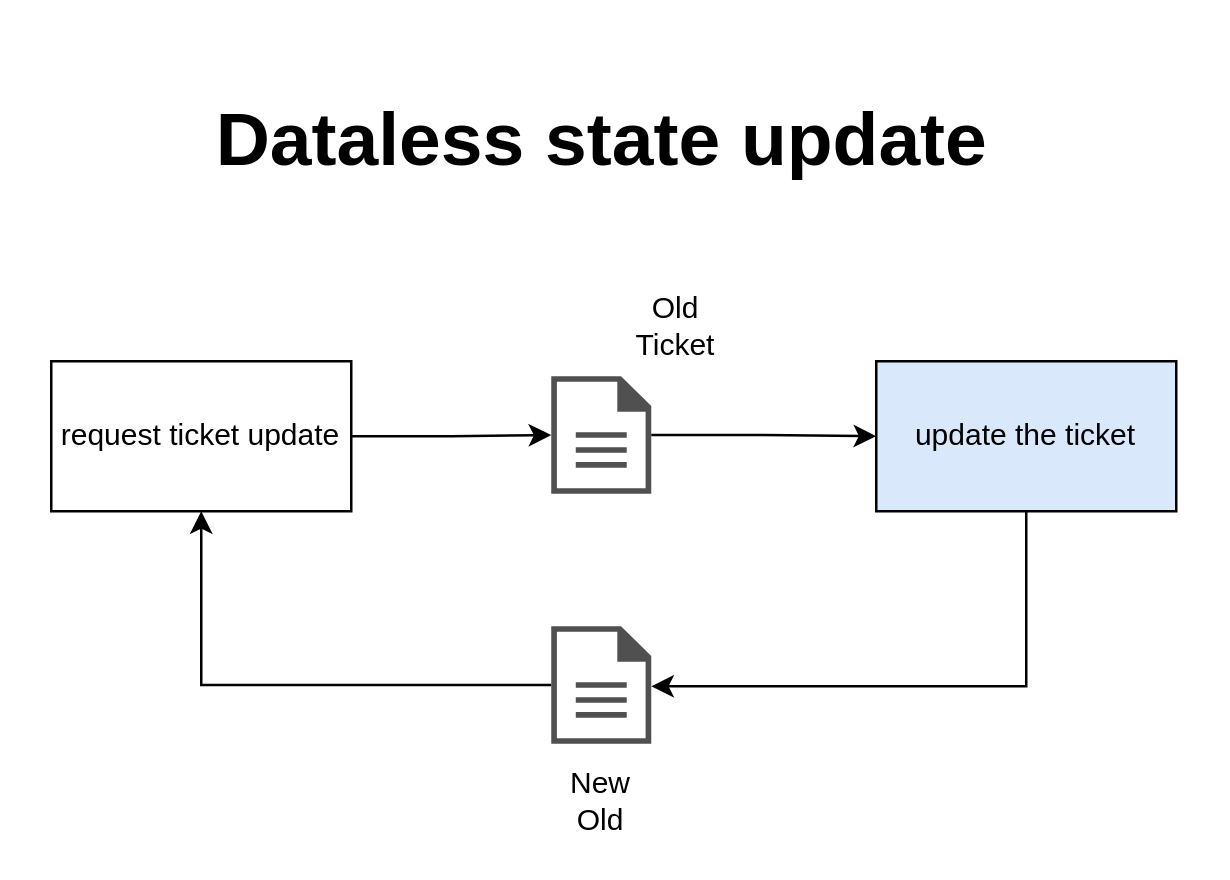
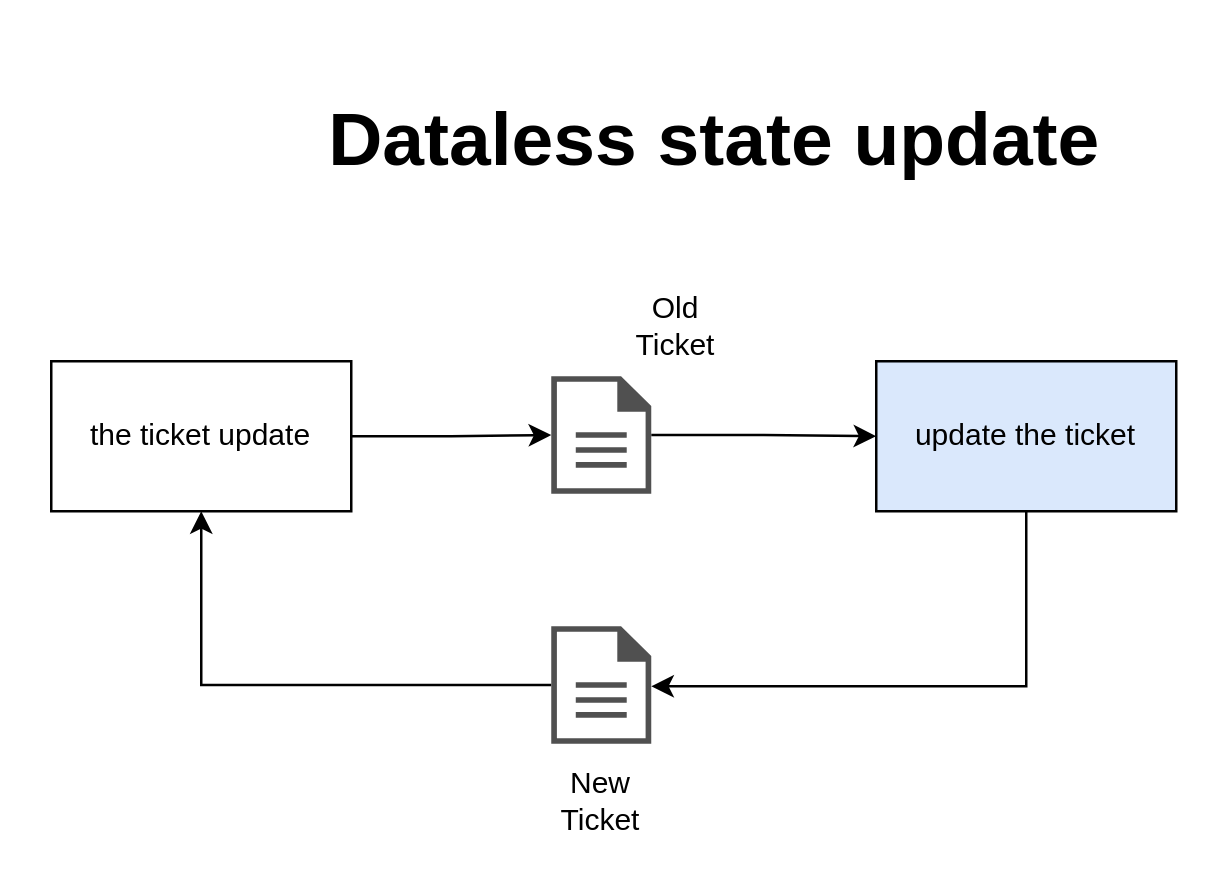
- <mxCell id="12" value="&lt;b&gt;&lt;font style=&quot;font-size: 30px&quot;&gt;Dataless state update&lt;/font&gt;&lt;/b&gt;" style="text;html=1;strokeColor=none;fillColor=none;align=center;verticalAlign=middle;whiteSpace=wrap;rounded=0;" vertex="1" parent="1"><mxGeometry x="62.5" y="20" width="355" height="70" as="geometry" /></mxCell>
+ <mxCell id="12" value="&lt;b&gt;&lt;font style=&quot;font-size: 30px&quot;&gt;Dataless state update&lt;/font&gt;&lt;/b&gt;" style="text;html=1;strokeColor=none;fillColor=none;align=center;verticalAlign=middle;whiteSpace=wrap;rounded=0;" vertex="1" parent="1"><mxGeometry x="107.5" y="20" width="355" height="70" as="geometry" /></mxCell>
- <mxCell id="8" value="request ticket update" style="rounded=0;whiteSpace=wrap;html=1;" vertex="1" parent="1"><mxGeometry x="20" y="144" width="120" height="60" as="geometry" /></mxCell>
+ <mxCell id="8" value="the ticket update" style="rounded=0;whiteSpace=wrap;html=1;" vertex="1" parent="1"><mxGeometry x="20" y="144" width="120" height="60" as="geometry" /></mxCell>
- <mxCell id="11" value="New Old" style="text;html=1;strokeColor=none;fillColor=none;align=center;verticalAlign=middle;whiteSpace=wrap;rounded=0;" vertex="1" parent="1"><mxGeometry x="220" y="310" width="40" height="20" as="geometry" /></mxCell>
+ <mxCell id="11" value="New Ticket" style="text;html=1;strokeColor=none;fillColor=none;align=center;verticalAlign=middle;whiteSpace=wrap;rounded=0;" vertex="1" parent="1"><mxGeometry x="220" y="310" width="40" height="20" as="geometry" /></mxCell>
